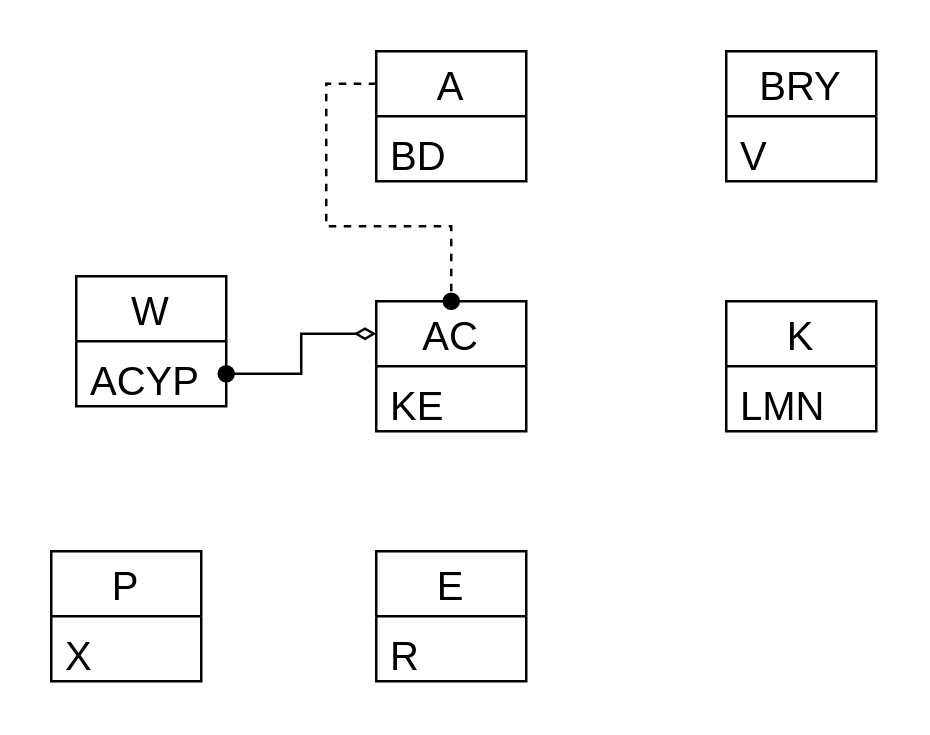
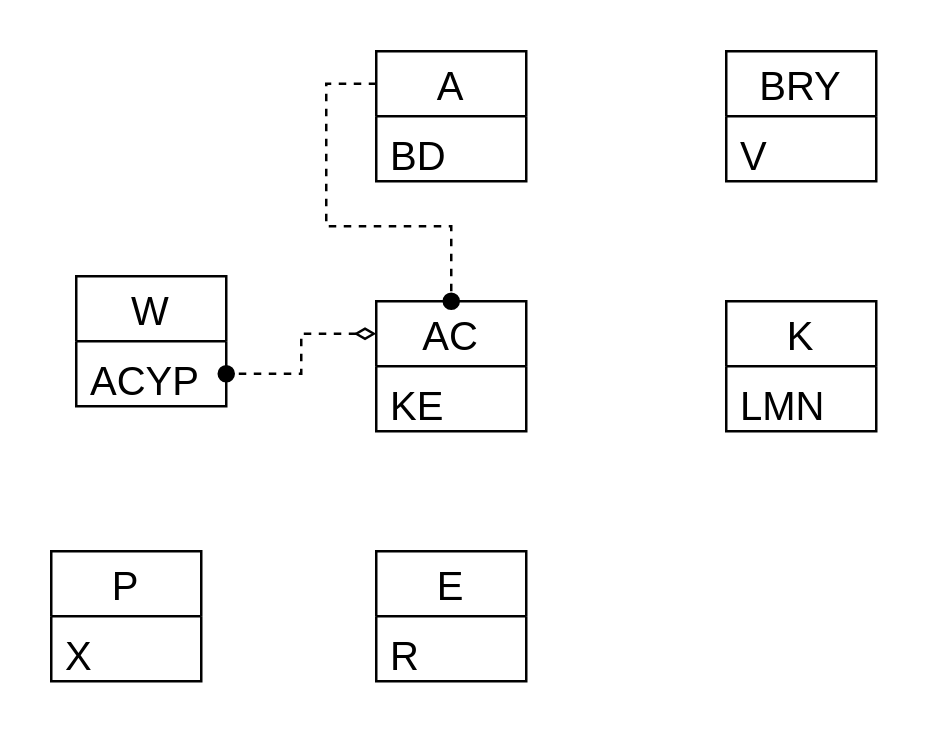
- <mxCell id="17" value="" style="endArrow=oval;html=1;fontSize=16;exitX=0;exitY=0.25;exitDx=0;exitDy=0;entryX=1;entryY=0.5;entryDx=0;entryDy=0;edgeStyle=orthogonalEdgeStyle;rounded=0;endFill=1;startArrow=diamondThin;startFill=0;dashed=0;" edge="1" parent="1" source="6" target="13"><mxGeometry width="50" height="50" relative="1" as="geometry"><mxPoint x="300" y="143" as="sourcePoint" /><mxPoint x="220" y="169" as="targetPoint" /></mxGeometry></mxCell>
+ <mxCell id="17" value="" style="endArrow=oval;html=1;fontSize=16;exitX=0;exitY=0.25;exitDx=0;exitDy=0;entryX=1;entryY=0.5;entryDx=0;entryDy=0;edgeStyle=orthogonalEdgeStyle;rounded=0;endFill=1;startArrow=diamondThin;startFill=0;dashed=1;" edge="1" parent="1" source="6" target="13"><mxGeometry width="50" height="50" relative="1" as="geometry"><mxPoint x="300" y="143" as="sourcePoint" /><mxPoint x="220" y="169" as="targetPoint" /></mxGeometry></mxCell>
